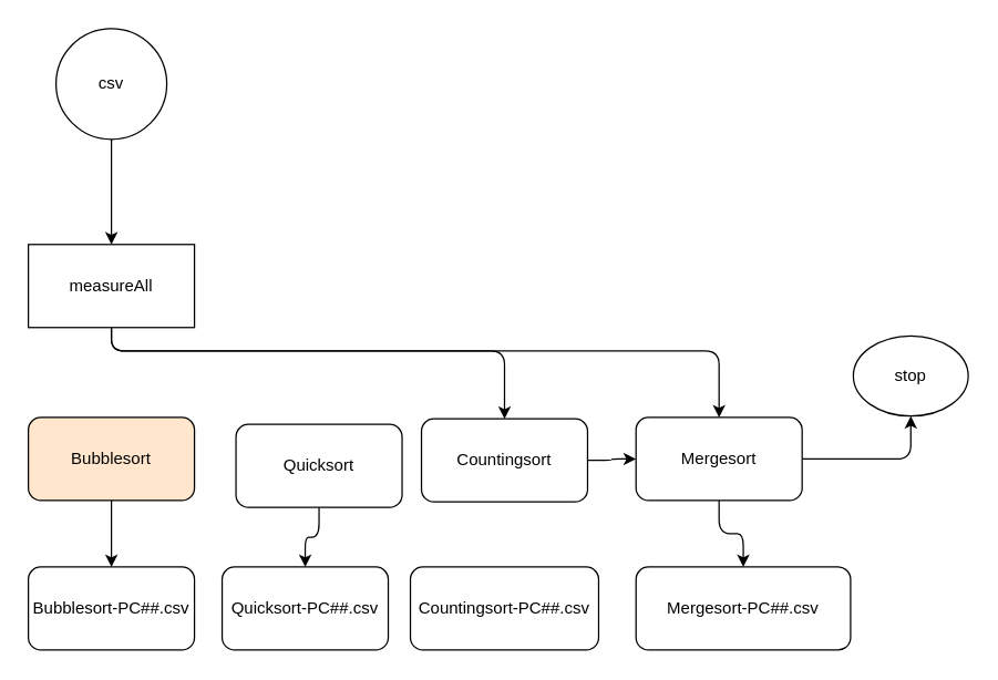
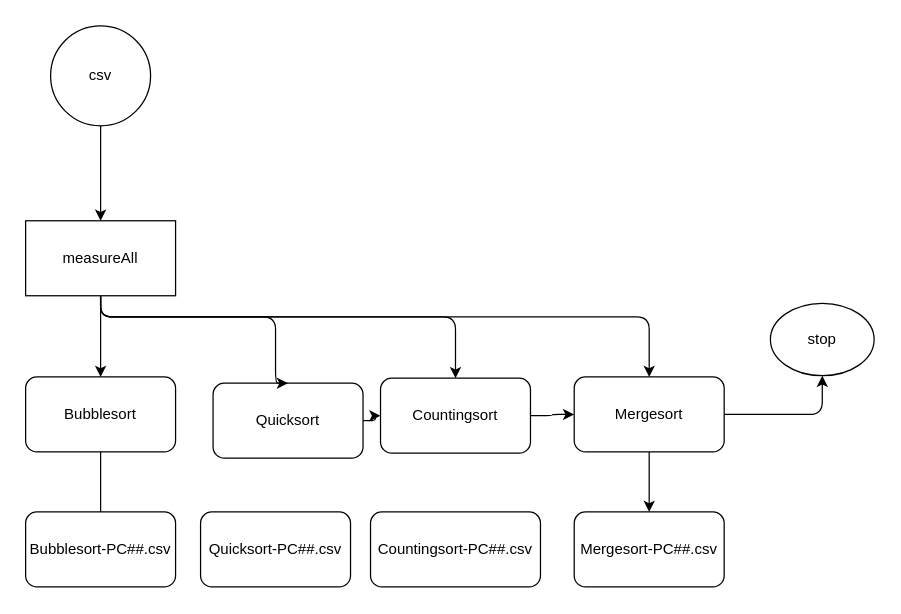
+ <mxCell id="9" style="edgeStyle=orthogonalEdgeStyle;html=1;entryX=0.5;entryY=0;entryDx=0;entryDy=0;endArrow=classic;endFill=1;" parent="1" source="12" target="7" edge="1"><mxGeometry relative="1" as="geometry" /></mxCell>
+ <mxCell id="8" style="edgeStyle=orthogonalEdgeStyle;html=1;entryX=0.5;entryY=0;entryDx=0;entryDy=0;endArrow=classic;endFill=1;" parent="1" source="12" target="5" edge="1"><mxGeometry relative="1" as="geometry"><Array as="points"><mxPoint x="80" y="253" /><mxPoint x="220" y="253" /></Array></mxGeometry></mxCell>
- <mxCell id="7" value="Bubblesort" style="rounded=1;whiteSpace=wrap;html=1;fillColor=#ffe6cc;" parent="1" vertex="1"><mxGeometry x="20" y="301" width="120" height="60" as="geometry" /></mxCell>
+ <mxCell id="7" value="Bubblesort" style="rounded=1;whiteSpace=wrap;html=1;" parent="1" vertex="1"><mxGeometry x="20" y="301" width="120" height="60" as="geometry" /></mxCell>
- <mxCell id="4" style="edgeStyle=orthogonalEdgeStyle;html=1;entryX=0.5;entryY=0;entryDx=0;entryDy=0;endArrow=classic;endFill=1;" parent="1" source="5" target="21" edge="1"><mxGeometry relative="1" as="geometry" /></mxCell>
+ <mxCell id="4" style="edgeStyle=orthogonalEdgeStyle;html=1;endArrow=classic;endFill=1;" parent="1" source="5" target="17" edge="1"><mxGeometry relative="1" as="geometry" /></mxCell>
- <mxCell id="6" style="edgeStyle=orthogonalEdgeStyle;html=1;entryX=0.5;entryY=0;entryDx=0;entryDy=0;endArrow=classic;endFill=1;" parent="1" source="7" target="22" edge="1"><mxGeometry relative="1" as="geometry" /></mxCell>
+ <mxCell id="6" style="edgeStyle=orthogonalEdgeStyle;html=1;entryX=0.5;entryY=0;entryDx=0;entryDy=0;endArrow=none;endFill=1;" parent="1" source="7" target="22" edge="1"><mxGeometry relative="1" as="geometry" /></mxCell>
- <mxCell id="19" value="Mergesort-PC##.csv" style="rounded=1;whiteSpace=wrap;html=1;" parent="1" vertex="1"><mxGeometry x="459" y="409" width="155" height="60" as="geometry" /></mxCell>
+ <mxCell id="19" value="Mergesort-PC##.csv" style="rounded=1;whiteSpace=wrap;html=1;" parent="1" vertex="1"><mxGeometry x="459" y="409" width="120" height="60" as="geometry" /></mxCell>
